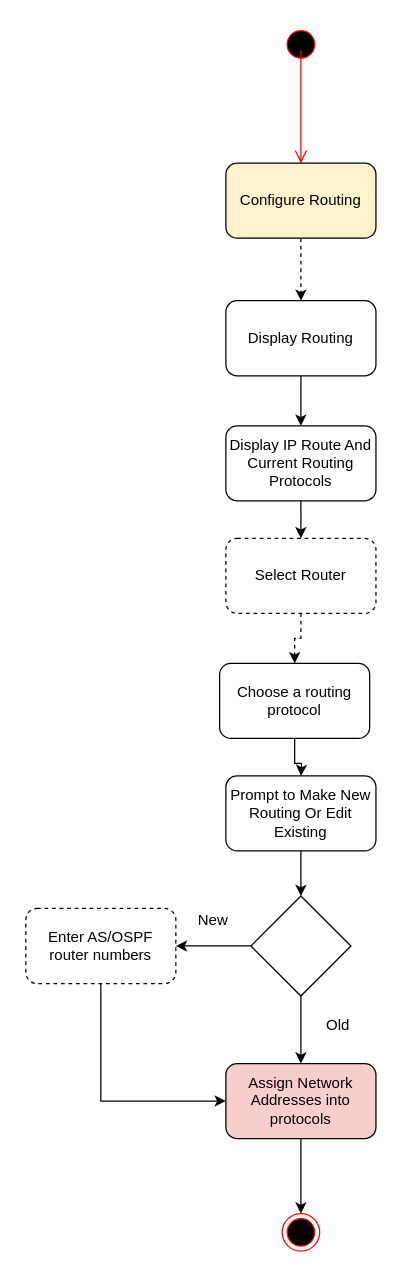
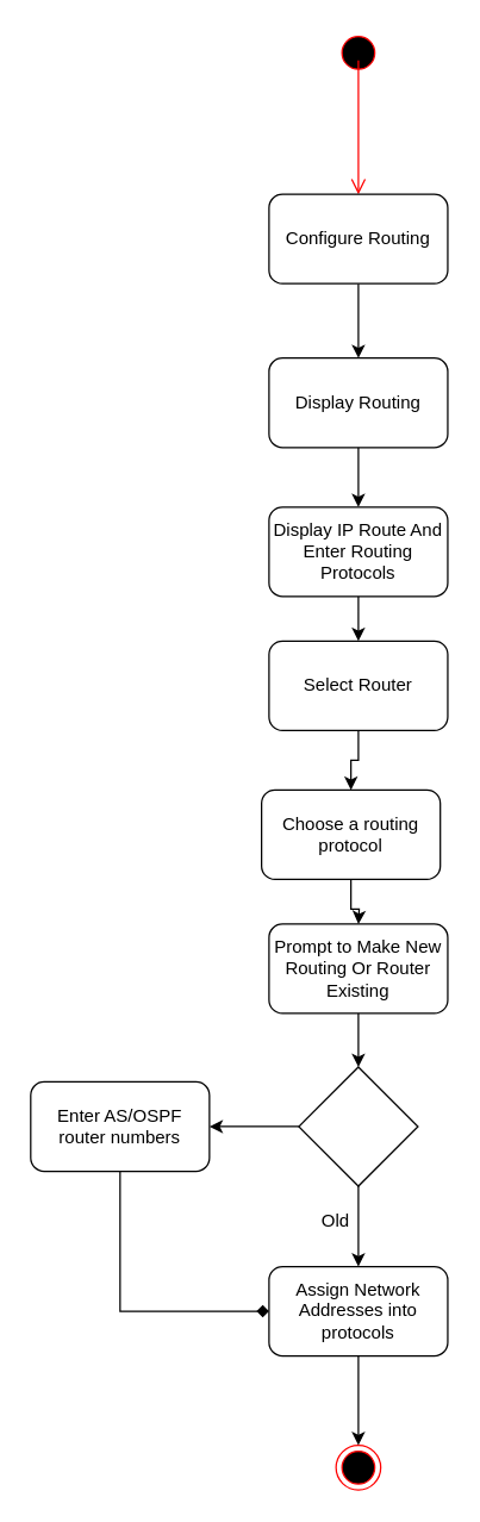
- <mxCell id="6" value="Configure Routing" style="rounded=1;whiteSpace=wrap;html=1;fillColor=#fff2cc;" vertex="1" parent="1"><mxGeometry x="180" y="130" width="120" height="60" as="geometry" /></mxCell>
+ <mxCell id="6" value="Configure Routing" style="rounded=1;whiteSpace=wrap;html=1;" vertex="1" parent="1"><mxGeometry x="180" y="130" width="120" height="60" as="geometry" /></mxCell>
- <mxCell id="5" value="" style="edgeStyle=orthogonalEdgeStyle;rounded=0;orthogonalLoop=1;jettySize=auto;html=1;dashed=1;" edge="1" parent="1" source="6" target="8"><mxGeometry relative="1" as="geometry" /></mxCell>
+ <mxCell id="5" value="" style="edgeStyle=orthogonalEdgeStyle;rounded=0;orthogonalLoop=1;jettySize=auto;html=1;" edge="1" parent="1" source="6" target="8"><mxGeometry relative="1" as="geometry" /></mxCell>
- <mxCell id="10" value="Display IP Route And Current Routing Protocols" style="rounded=1;whiteSpace=wrap;html=1;" vertex="1" parent="1"><mxGeometry x="180" y="340" width="120" height="60" as="geometry" /></mxCell>
+ <mxCell id="10" value="Display IP Route And Enter Routing Protocols" style="rounded=1;whiteSpace=wrap;html=1;" vertex="1" parent="1"><mxGeometry x="180" y="340" width="120" height="60" as="geometry" /></mxCell>
- <mxCell id="12" value="Select Router" style="rounded=1;whiteSpace=wrap;html=1;dashed=1;" vertex="1" parent="1"><mxGeometry x="180" y="430" width="120" height="60" as="geometry" /></mxCell>
+ <mxCell id="12" value="Select Router" style="rounded=1;whiteSpace=wrap;html=1;" vertex="1" parent="1"><mxGeometry x="180" y="430" width="120" height="60" as="geometry" /></mxCell>
- <mxCell id="11" style="edgeStyle=orthogonalEdgeStyle;rounded=0;orthogonalLoop=1;jettySize=auto;html=1;entryX=0.5;entryY=0;entryDx=0;entryDy=0;dashed=1;" edge="1" parent="1" source="12" target="14"><mxGeometry relative="1" as="geometry" /></mxCell>
+ <mxCell id="11" style="edgeStyle=orthogonalEdgeStyle;rounded=0;orthogonalLoop=1;jettySize=auto;html=1;entryX=0.5;entryY=0;entryDx=0;entryDy=0;" edge="1" parent="1" source="12" target="14"><mxGeometry relative="1" as="geometry" /></mxCell>
- <mxCell id="16" value="Prompt to Make New Routing Or Edit Existing" style="rounded=1;whiteSpace=wrap;html=1;" vertex="1" parent="1"><mxGeometry x="180" y="620" width="120" height="60" as="geometry" /></mxCell>
+ <mxCell id="16" value="Prompt to Make New Routing Or Router Existing" style="rounded=1;whiteSpace=wrap;html=1;" vertex="1" parent="1"><mxGeometry x="180" y="620" width="120" height="60" as="geometry" /></mxCell>
- <mxCell id="24" value="New" style="text;html=1;strokeColor=none;fillColor=none;align=center;verticalAlign=middle;whiteSpace=wrap;rounded=0;" vertex="1" parent="1"><mxGeometry x="150" y="726" width="40" height="20" as="geometry" /></mxCell>
- <mxCell id="21" value="Enter AS/OSPF router numbers" style="rounded=1;whiteSpace=wrap;html=1;dashed=1;" vertex="1" parent="1"><mxGeometry x="20" y="726" width="120" height="60" as="geometry" /></mxCell>
+ <mxCell id="21" value="Enter AS/OSPF router numbers" style="rounded=1;whiteSpace=wrap;html=1;" vertex="1" parent="1"><mxGeometry x="20" y="726" width="120" height="60" as="geometry" /></mxCell>
- <mxCell id="25" value="Old" style="text;html=1;strokeColor=none;fillColor=none;align=center;verticalAlign=middle;whiteSpace=wrap;rounded=0;" vertex="1" parent="1"><mxGeometry x="250" y="810" width="40" height="20" as="geometry" /></mxCell>
+ <mxCell id="25" value="Old" style="text;html=1;strokeColor=none;fillColor=none;align=center;verticalAlign=middle;whiteSpace=wrap;rounded=0;" vertex="1" parent="1"><mxGeometry x="205" y="810" width="40" height="20" as="geometry" /></mxCell>
- <mxCell id="20" style="edgeStyle=orthogonalEdgeStyle;rounded=0;orthogonalLoop=1;jettySize=auto;html=1;entryX=0;entryY=0.5;entryDx=0;entryDy=0;" edge="1" parent="1" source="21" target="23"><mxGeometry relative="1" as="geometry"><mxPoint x="80" y="890" as="targetPoint" /><Array as="points"><mxPoint x="80" y="880" /></Array></mxGeometry></mxCell>
+ <mxCell id="20" style="edgeStyle=orthogonalEdgeStyle;rounded=0;orthogonalLoop=1;jettySize=auto;html=1;entryX=0;entryY=0.5;entryDx=0;entryDy=0;endArrow=diamond;" edge="1" parent="1" source="21" target="23"><mxGeometry relative="1" as="geometry"><mxPoint x="80" y="890" as="targetPoint" /><Array as="points"><mxPoint x="80" y="880" /></Array></mxGeometry></mxCell>
- <mxCell id="23" value="Assign Network Addresses into protocols" style="rounded=1;whiteSpace=wrap;html=1;fillColor=#f8cecc;" vertex="1" parent="1"><mxGeometry x="180" y="850" width="120" height="60" as="geometry" /></mxCell>
+ <mxCell id="23" value="Assign Network Addresses into protocols" style="rounded=1;whiteSpace=wrap;html=1;" vertex="1" parent="1"><mxGeometry x="180" y="850" width="120" height="60" as="geometry" /></mxCell>
